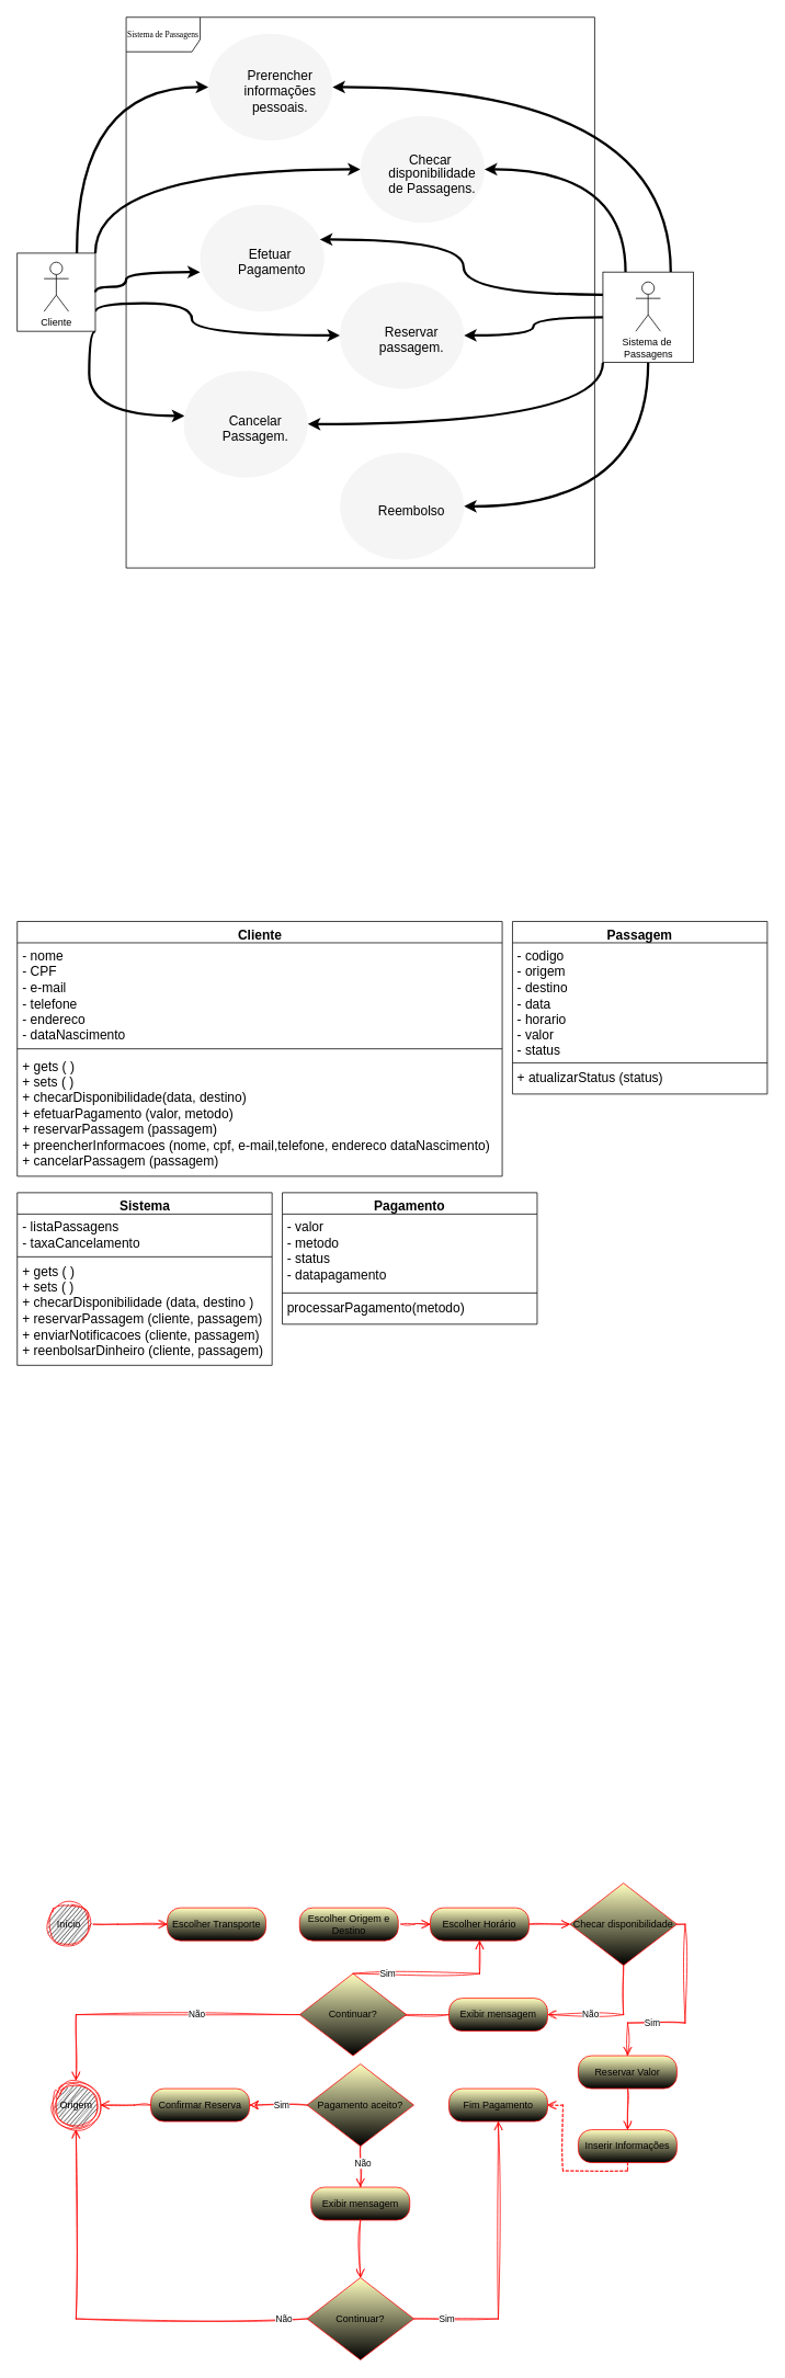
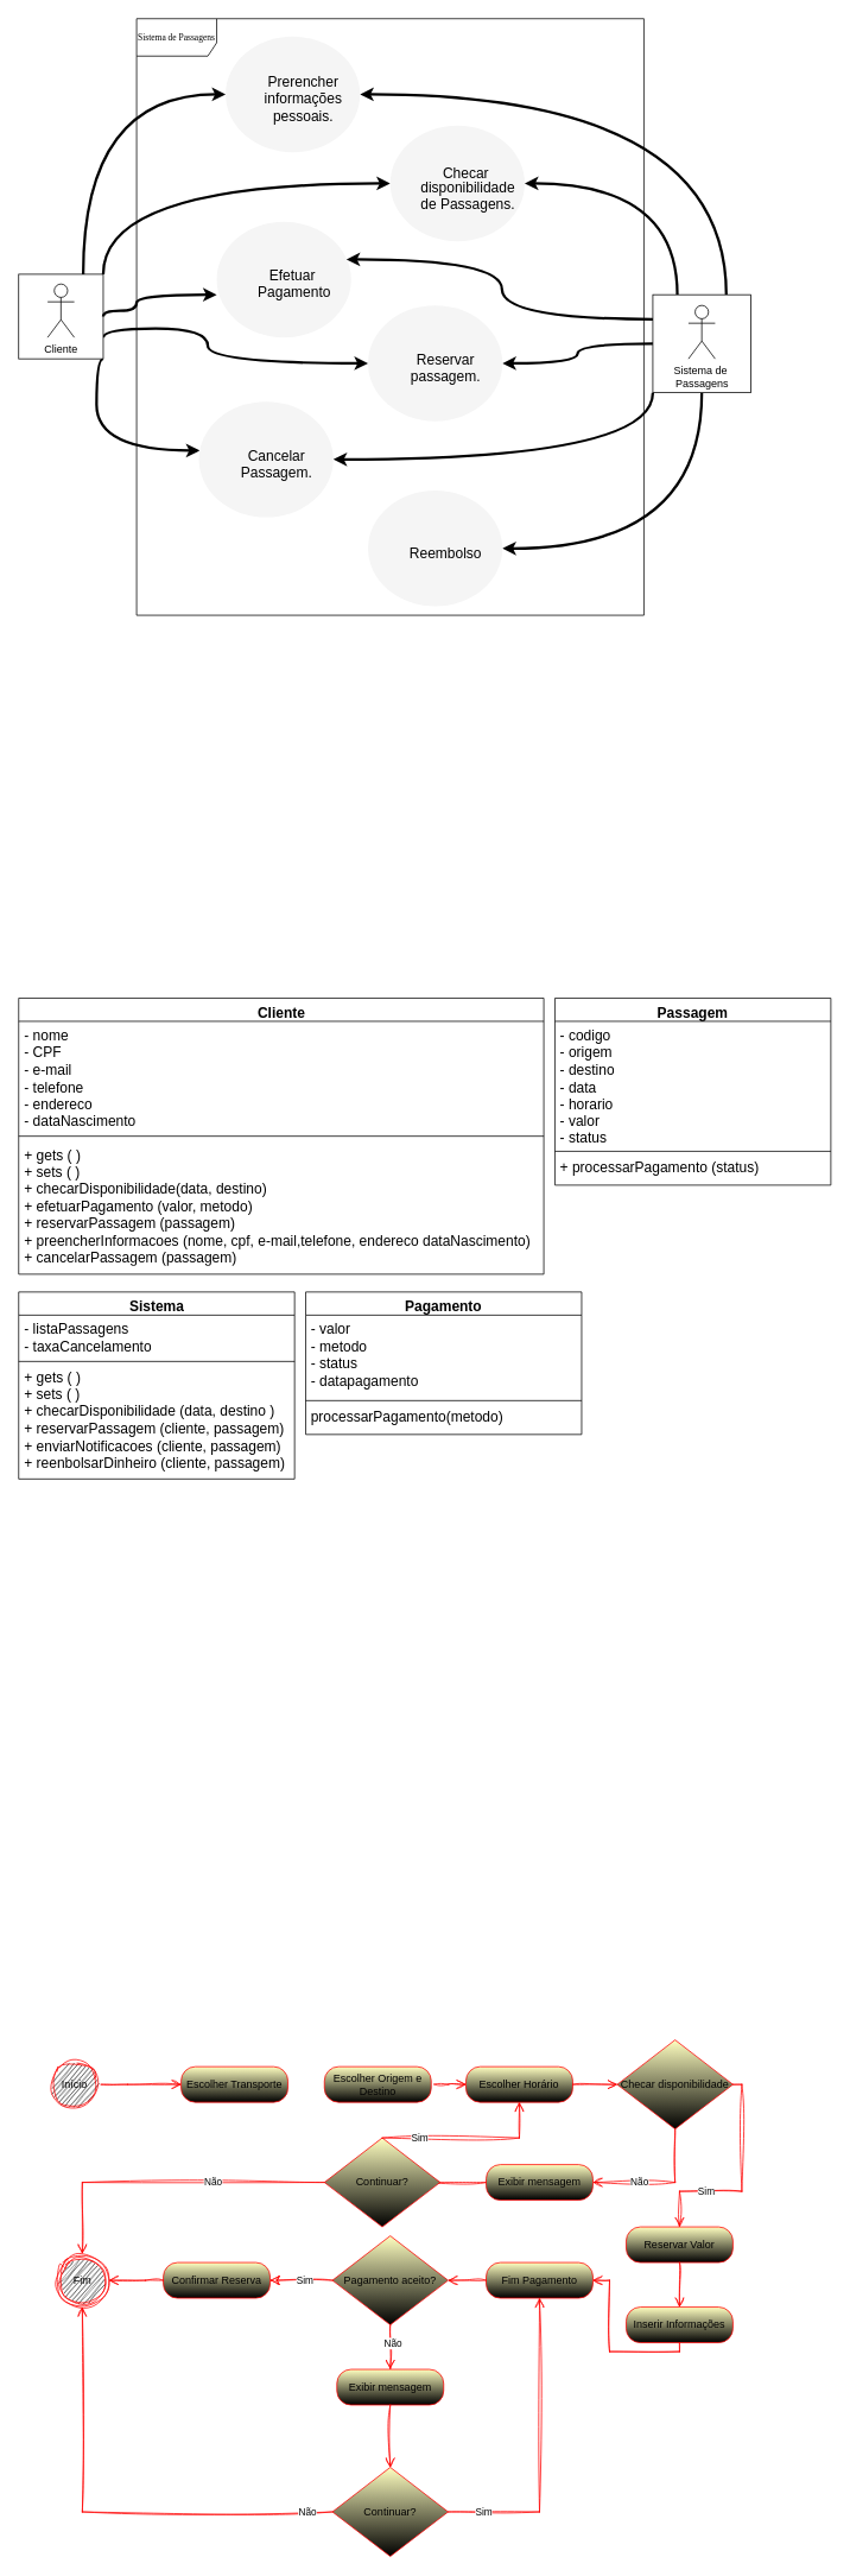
- <mxCell id="51" value="+ atualizarStatus (status)&lt;div style=&quot;font-size: 16px;&quot;&gt;&lt;br&gt;&lt;/div&gt;" style="text;strokeColor=none;fillColor=none;align=left;verticalAlign=top;spacingLeft=4;spacingRight=4;overflow=hidden;rotatable=0;points=[[0,0.5],[1,0.5]];portConstraint=eastwest;whiteSpace=wrap;html=1;fontSize=16;spacingTop=0;" parent="48" vertex="1"><mxGeometry y="174" width="310" height="36" as="geometry" /></mxCell>
+ <mxCell id="51" value="+ processarPagamento (status)&lt;div style=&quot;font-size: 16px;&quot;&gt;&lt;br&gt;&lt;/div&gt;" style="text;strokeColor=none;fillColor=none;align=left;verticalAlign=top;spacingLeft=4;spacingRight=4;overflow=hidden;rotatable=0;points=[[0,0.5],[1,0.5]];portConstraint=eastwest;whiteSpace=wrap;html=1;fontSize=16;spacingTop=0;" parent="48" vertex="1"><mxGeometry y="174" width="310" height="36" as="geometry" /></mxCell>
- <mxCell id="44" value="Origem" style="ellipse;html=1;shape=endState;fillColor=#000000;strokeColor=#ff0000;sketch=1;curveFitting=1;jiggle=2;" parent="1" vertex="1"><mxGeometry x="62" y="2530" width="60" height="60" as="geometry" /></mxCell>
+ <mxCell id="44" value="Fim" style="ellipse;html=1;shape=endState;fillColor=#000000;strokeColor=#ff0000;sketch=1;curveFitting=1;jiggle=2;" parent="1" vertex="1"><mxGeometry x="62" y="2530" width="60" height="60" as="geometry" /></mxCell>
+ <mxCell id="40" value="" style="edgeStyle=orthogonalEdgeStyle;html=1;verticalAlign=bottom;endArrow=open;endSize=8;strokeColor=#ff0000;rounded=0;exitX=0;exitY=0.5;exitDx=0;exitDy=0;entryX=1;entryY=0.5;entryDx=0;entryDy=0;shadow=0;sketch=1;curveFitting=1;jiggle=2;snapToPoint=0;" parent="1" source="39" target="41" edge="1"><mxGeometry relative="1" as="geometry"><mxPoint x="793" y="2669.97" as="targetPoint" /></mxGeometry></mxCell>
- <mxCell id="71" value="" style="edgeStyle=orthogonalEdgeStyle;html=1;verticalAlign=bottom;endArrow=open;endSize=8;strokeColor=#ff0000;rounded=0;entryX=1;entryY=0.5;entryDx=0;entryDy=0;shadow=0;sketch=1;curveFitting=1;jiggle=2;snapToPoint=0;exitX=0.5;exitY=1;exitDx=0;exitDy=0;dashed=1;" parent="1" source="70" target="39" edge="1"><mxGeometry relative="1" as="geometry"><mxPoint x="758" y="2499.97" as="targetPoint" /><mxPoint x="758" y="2459.97" as="sourcePoint" /></mxGeometry></mxCell>
+ <mxCell id="71" value="" style="edgeStyle=orthogonalEdgeStyle;html=1;verticalAlign=bottom;endArrow=open;endSize=8;strokeColor=#ff0000;rounded=0;entryX=1;entryY=0.5;entryDx=0;entryDy=0;shadow=0;sketch=1;curveFitting=1;jiggle=2;snapToPoint=0;exitX=0.5;exitY=1;exitDx=0;exitDy=0;" parent="1" source="70" target="39" edge="1"><mxGeometry relative="1" as="geometry"><mxPoint x="758" y="2499.97" as="targetPoint" /><mxPoint x="758" y="2459.97" as="sourcePoint" /></mxGeometry></mxCell>
